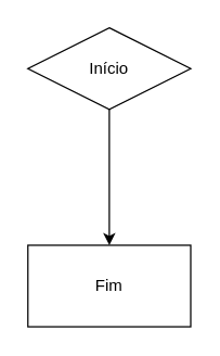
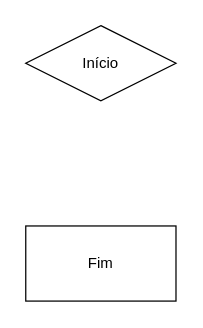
- <mxCell id="2" value="" style="edgeStyle=orthogonalEdgeStyle;rounded=0;orthogonalLoop=1;jettySize=auto;html=1;" edge="1" parent="1" source="3" target="4"><mxGeometry relative="1" as="geometry" /></mxCell>
